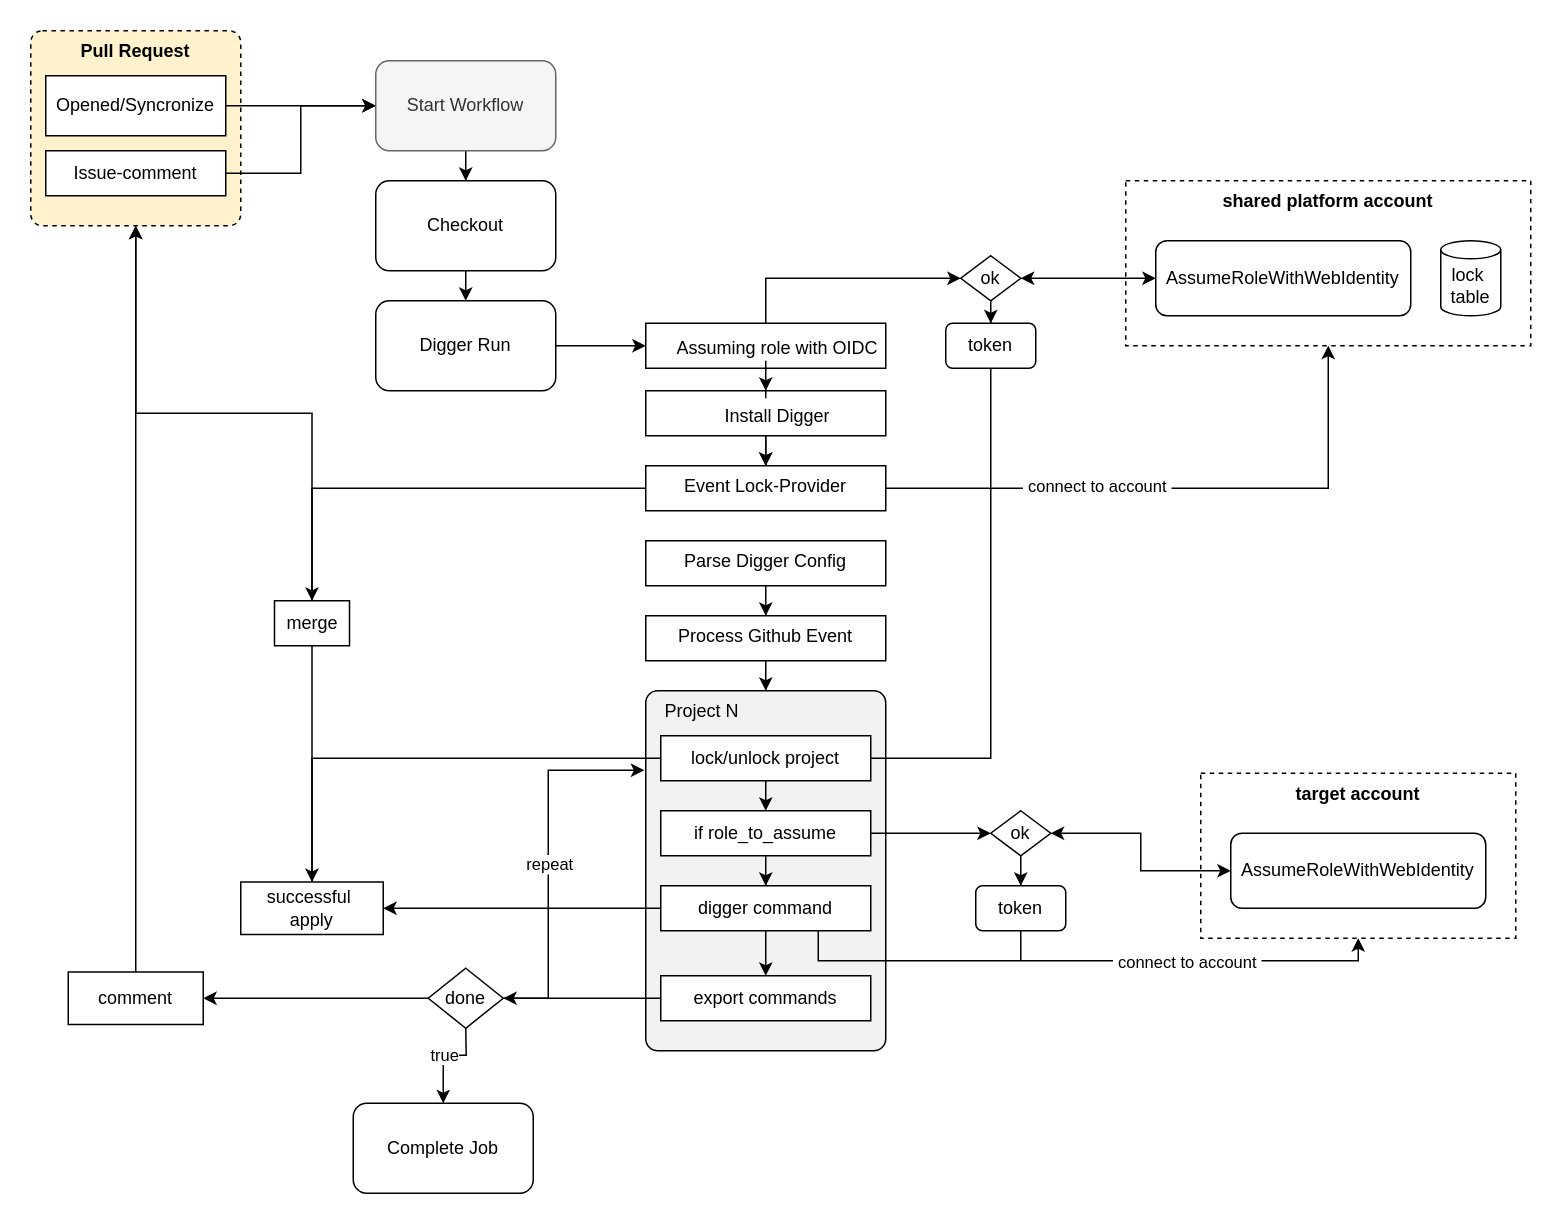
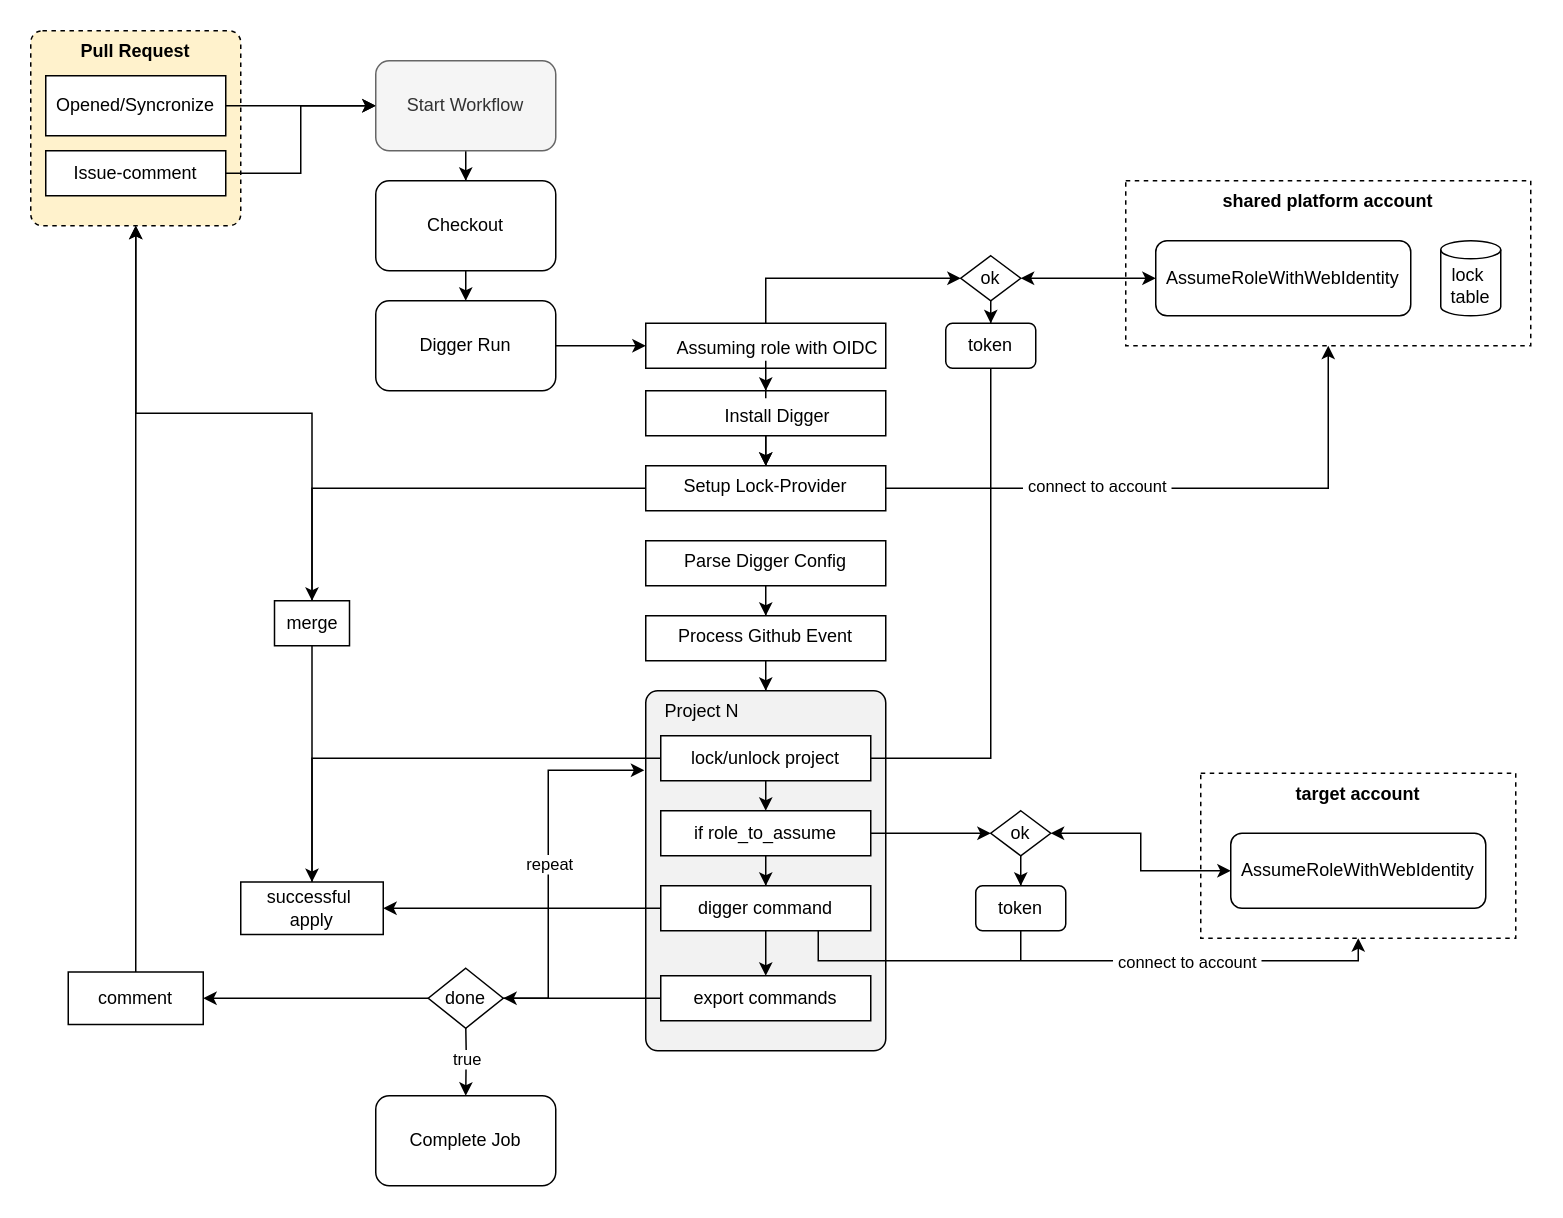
- <mxCell id="20" value="Event Lock-Provider" style="text;whiteSpace=wrap;html=1;strokeColor=default;align=center;" vertex="1" parent="1"><mxGeometry x="430" y="310" width="160" height="30" as="geometry" /></mxCell>
+ <mxCell id="20" value="Setup Lock-Provider" style="text;whiteSpace=wrap;html=1;strokeColor=default;align=center;" vertex="1" parent="1"><mxGeometry x="430" y="310" width="160" height="30" as="geometry" /></mxCell>
- <mxCell id="49" value="Complete Job" style="rounded=1;whiteSpace=wrap;html=1;" vertex="1" parent="1"><mxGeometry x="235" y="735" width="120" height="60" as="geometry" /></mxCell>
+ <mxCell id="49" value="Complete Job" style="rounded=1;whiteSpace=wrap;html=1;" vertex="1" parent="1"><mxGeometry x="250" y="730" width="120" height="60" as="geometry" /></mxCell>
